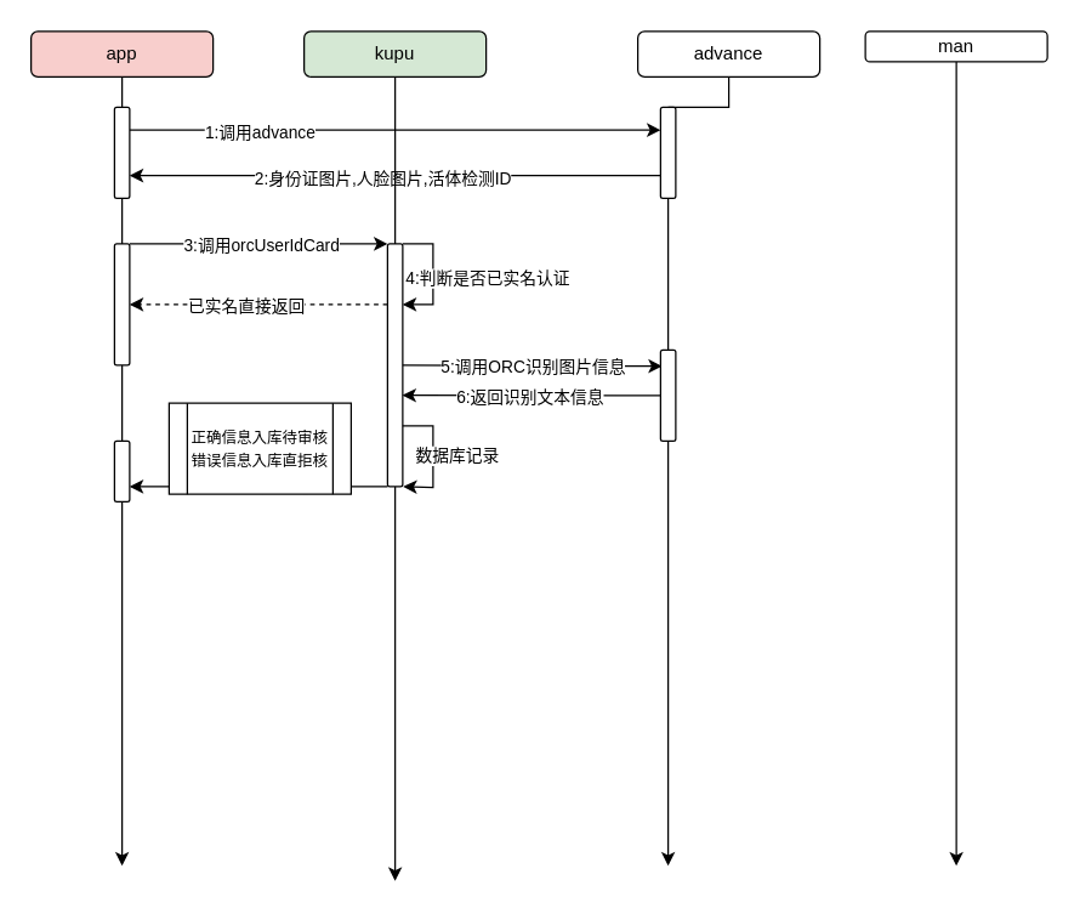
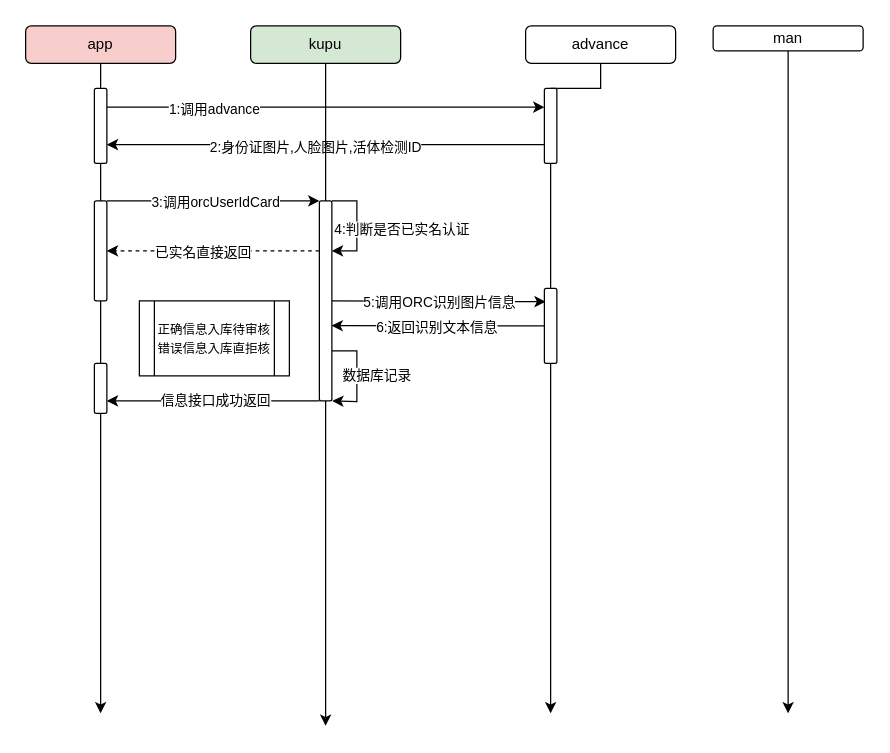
- <mxCell id="40" value="&lt;font style=&quot;font-size: 10px&quot;&gt;正确信息入库待审核&lt;br&gt;错误信息入库直拒核&lt;/font&gt;" style="shape=process;whiteSpace=wrap;html=1;backgroundOutline=1;shadow=0;" vertex="1" parent="1"><mxGeometry x="111" y="265" width="120" height="60" as="geometry" /></mxCell>
+ <mxCell id="40" value="&lt;font style=&quot;font-size: 10px&quot;&gt;正确信息入库待审核&lt;br&gt;错误信息入库直拒核&lt;/font&gt;" style="shape=process;whiteSpace=wrap;html=1;backgroundOutline=1;shadow=0;" vertex="1" parent="1"><mxGeometry x="111" y="240" width="120" height="60" as="geometry" /></mxCell>
